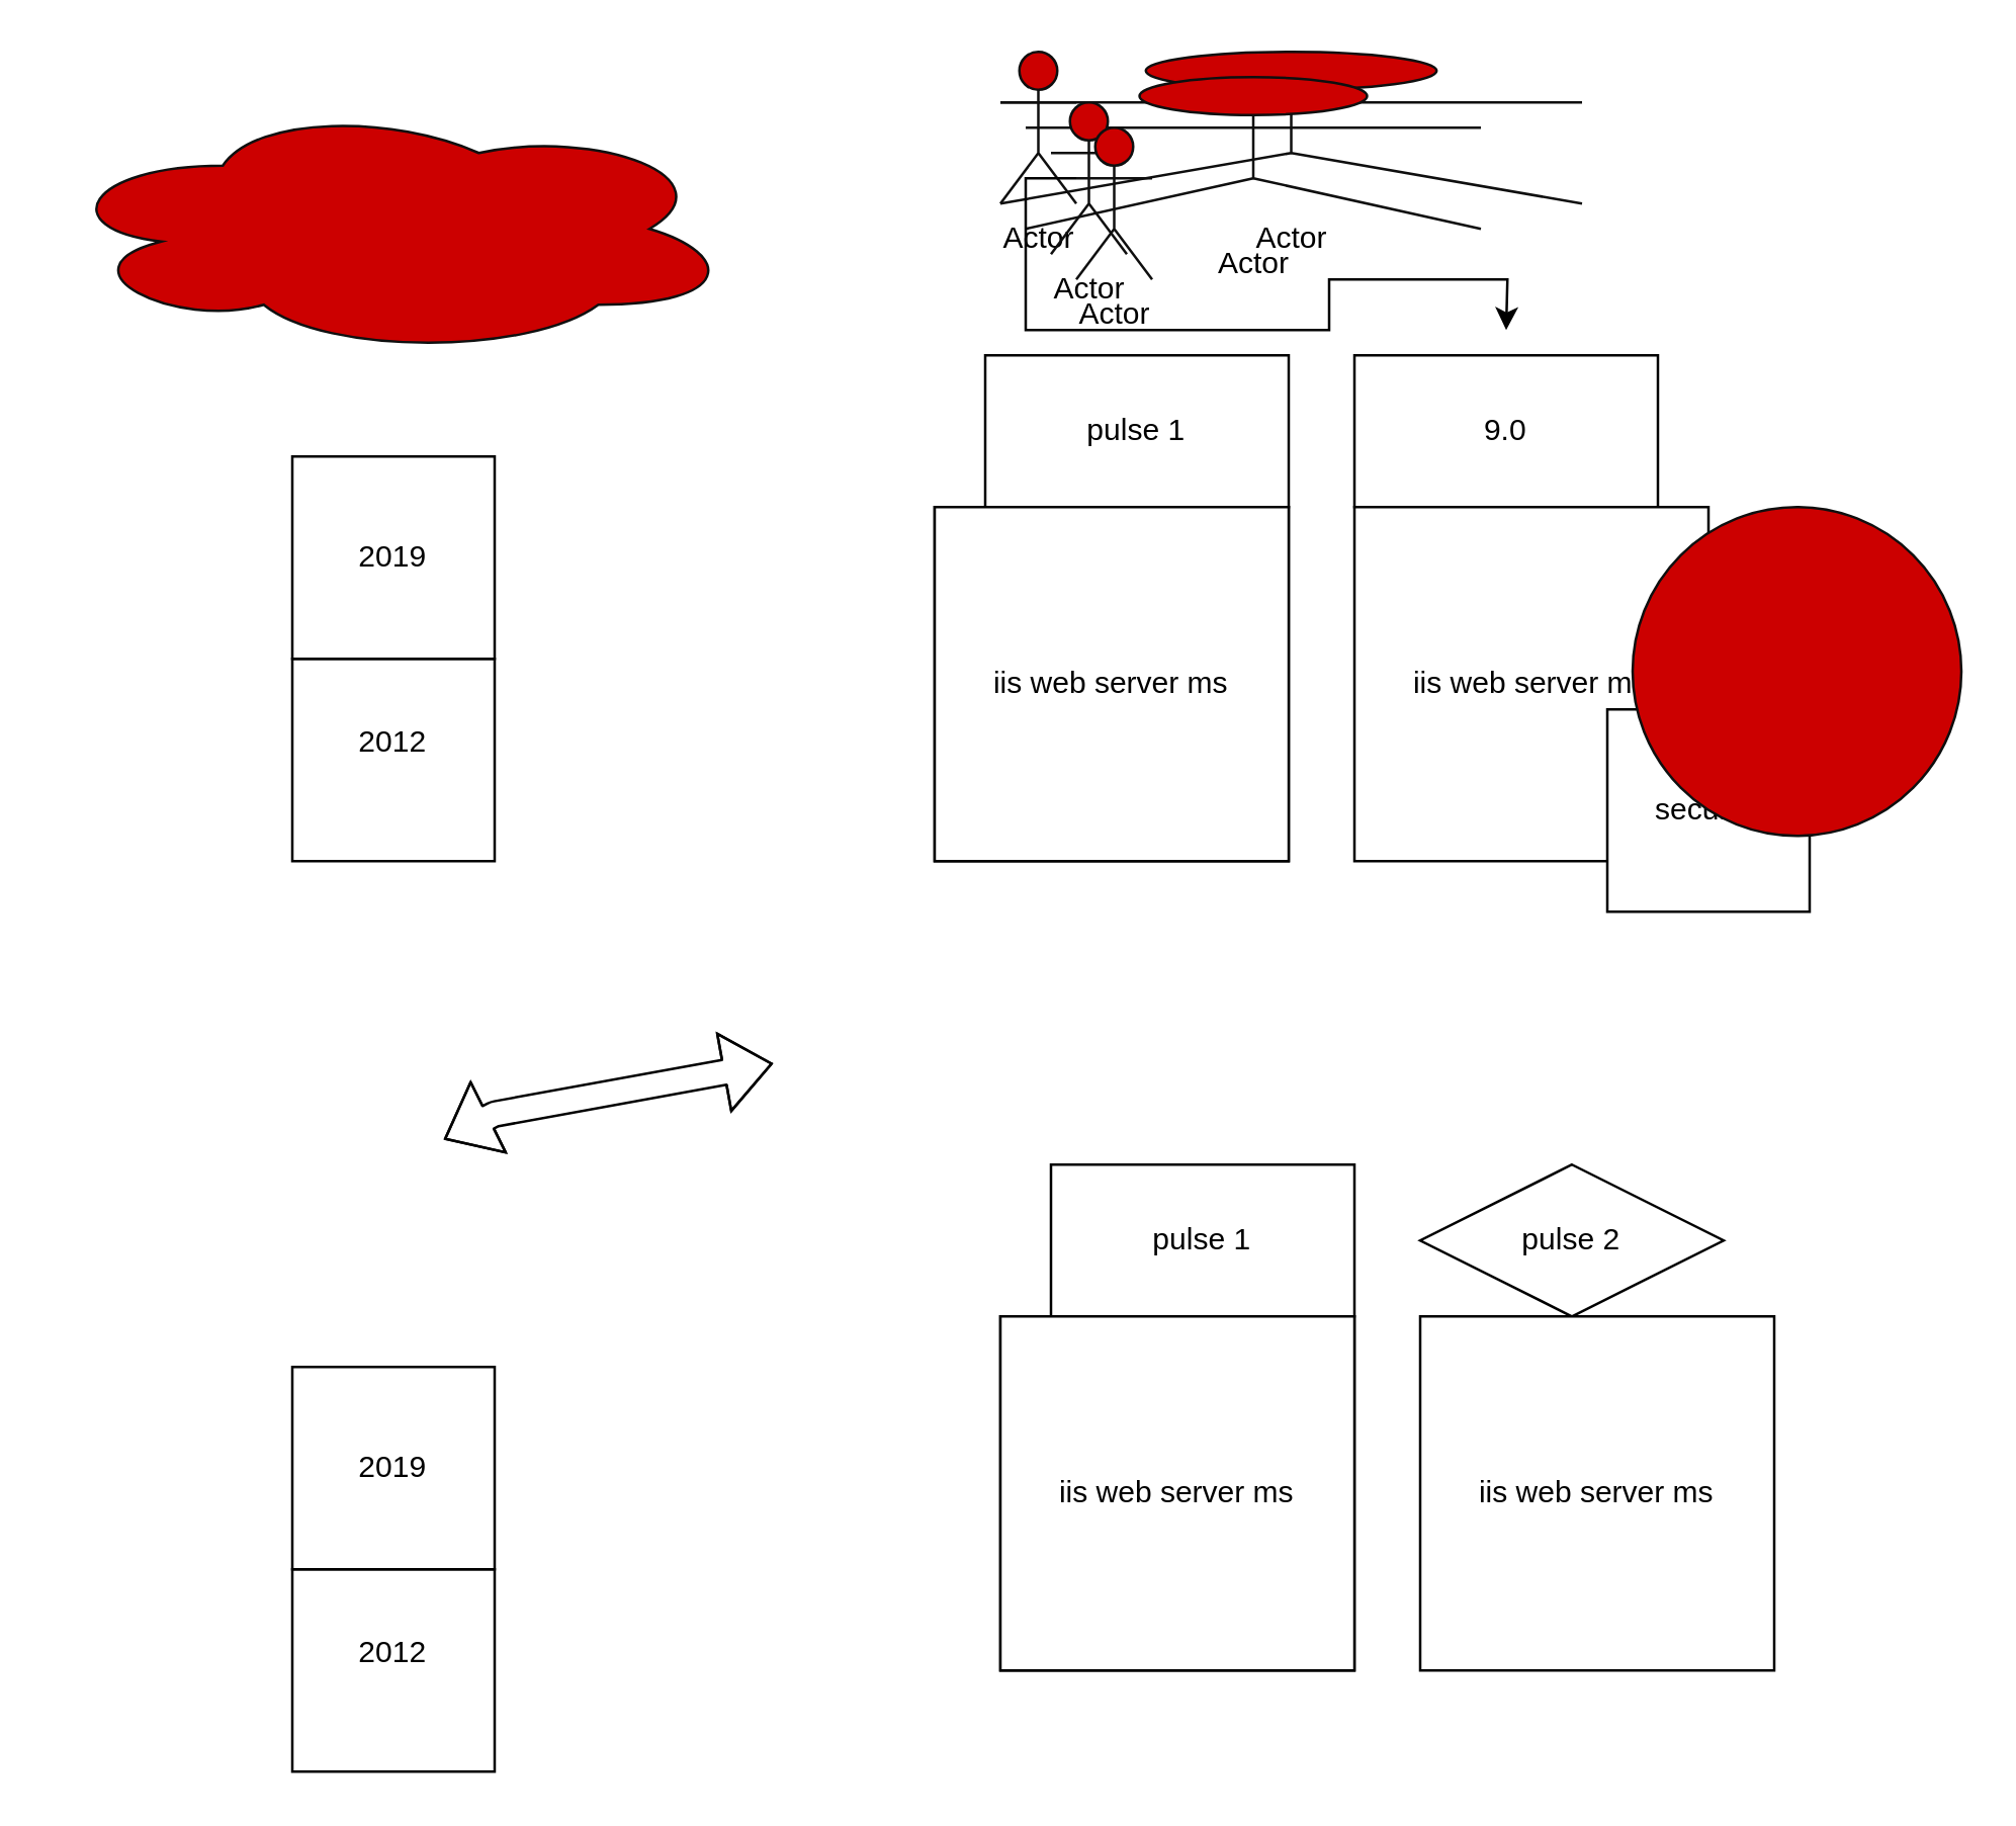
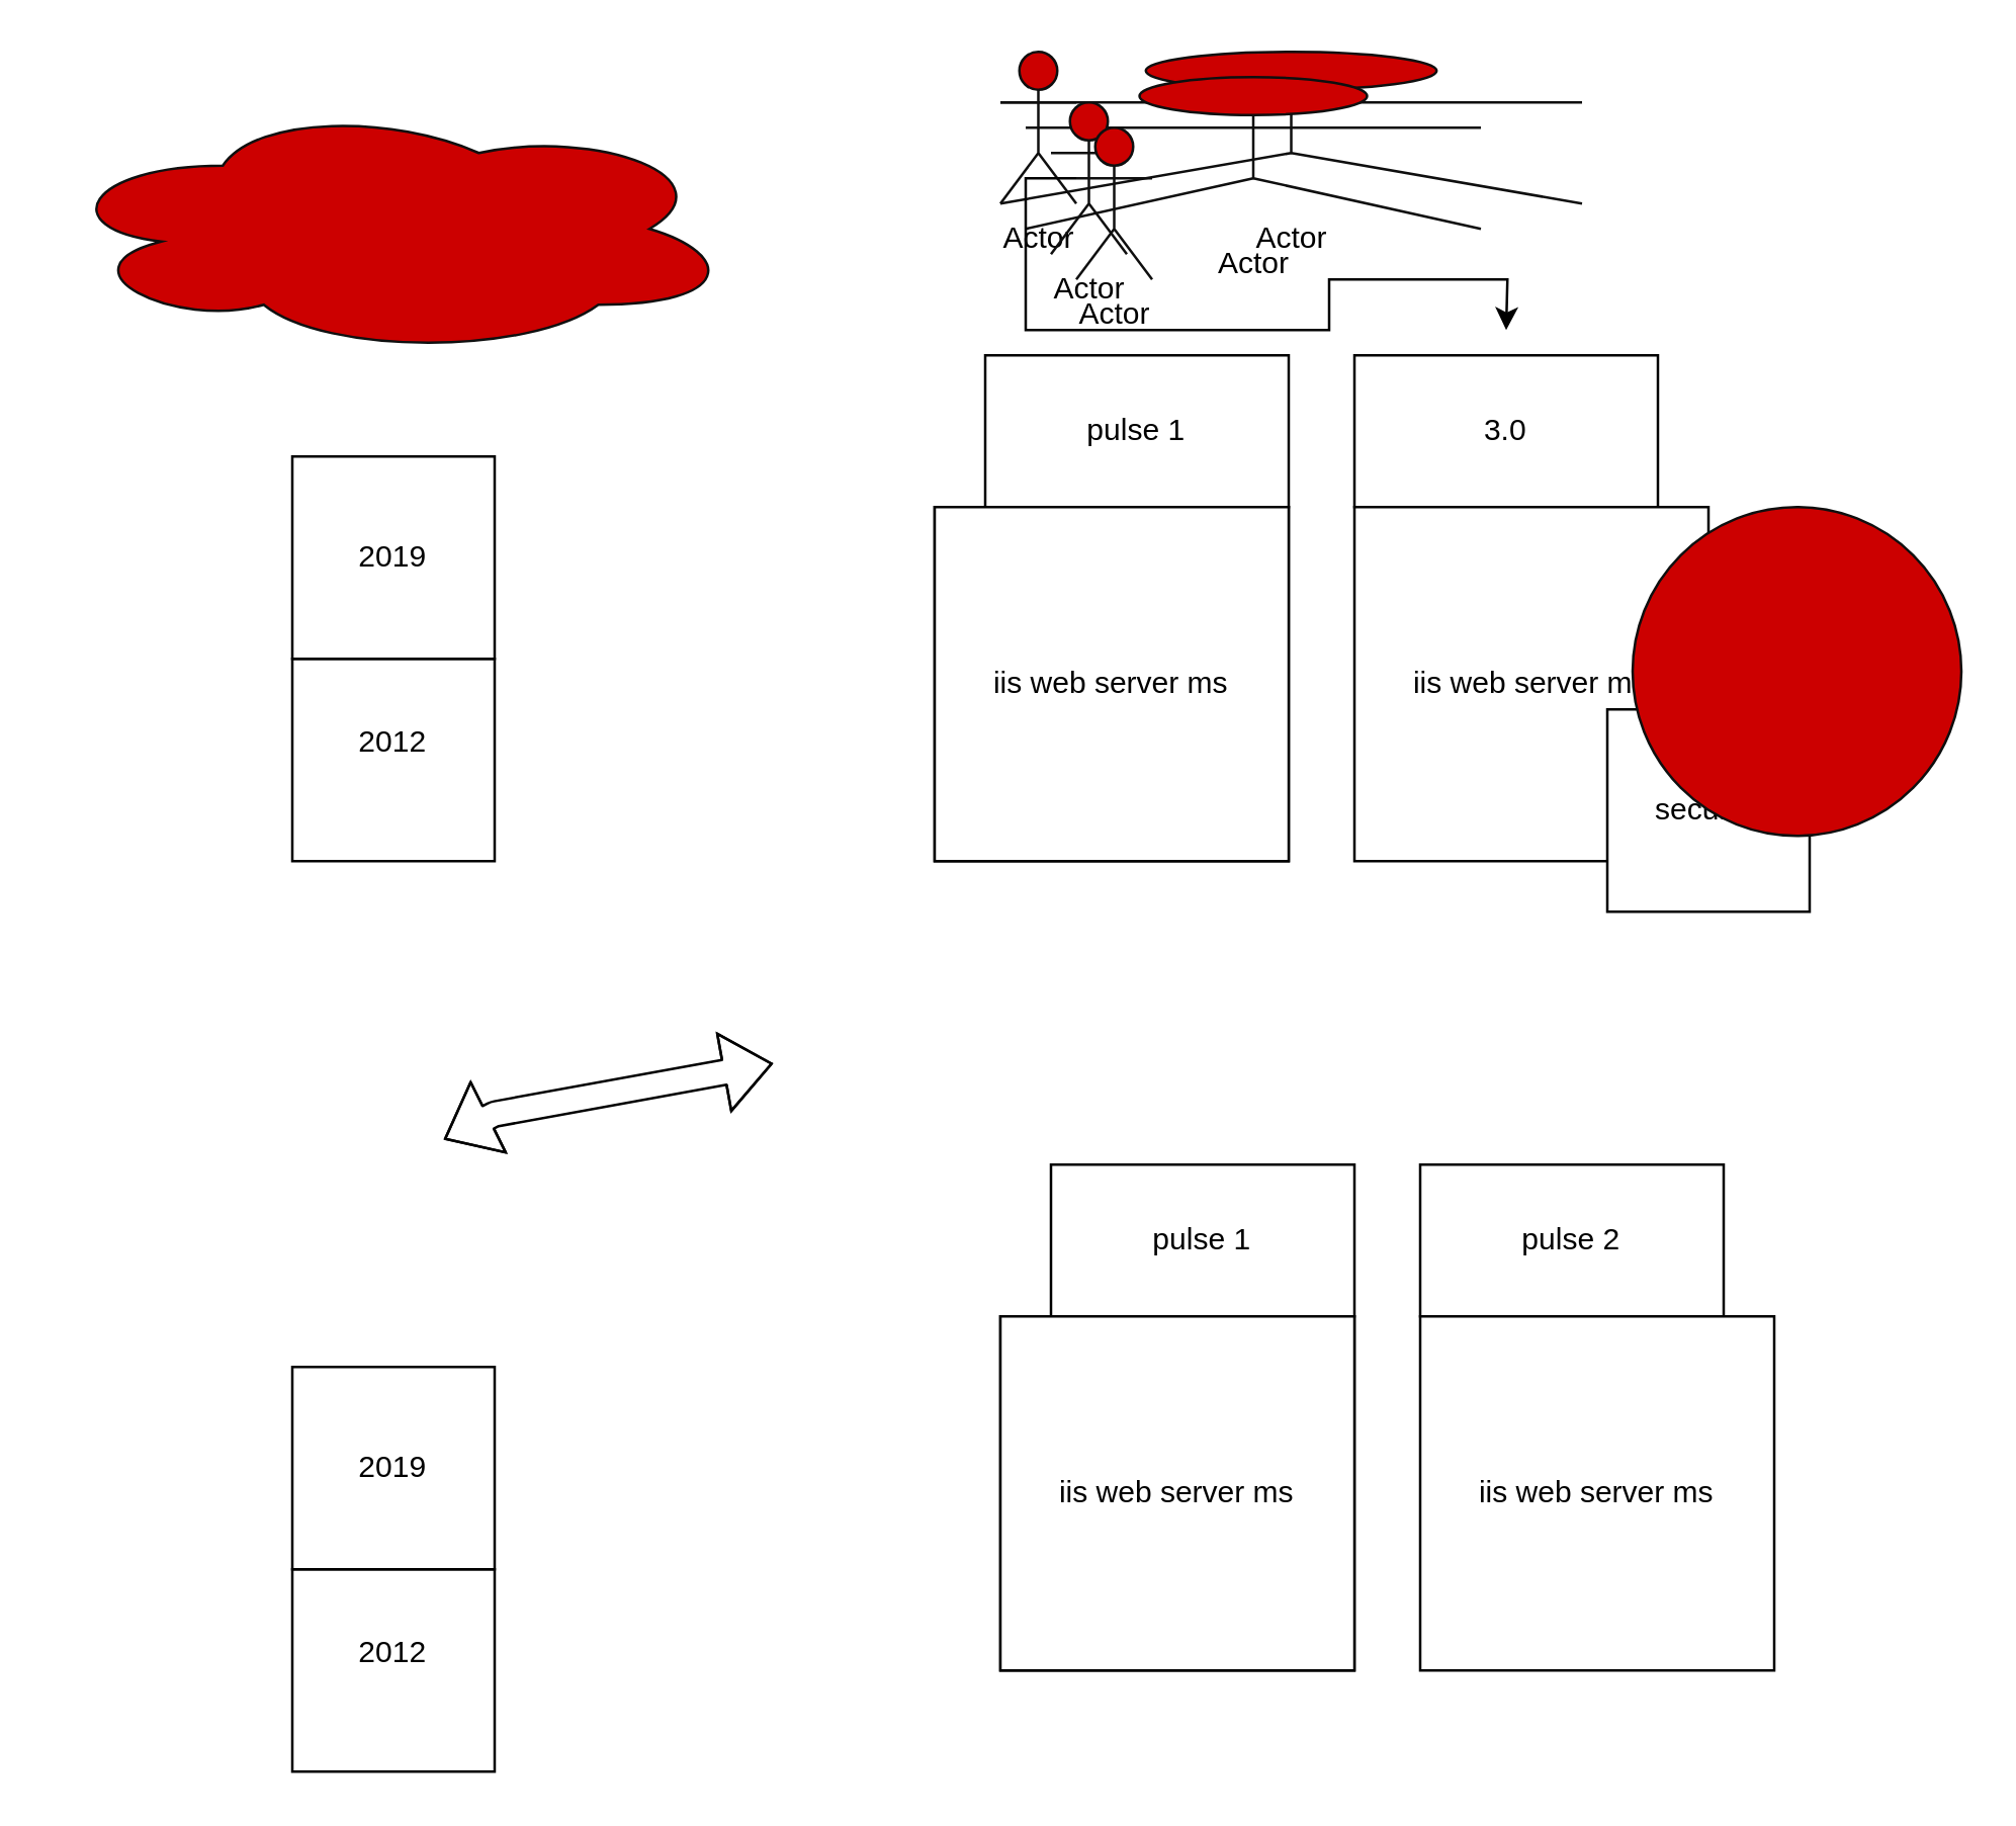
- <mxCell id="3" value="9.0" style="rounded=0;whiteSpace=wrap;html=1;" parent="1" vertex="1"><mxGeometry x="535" y="140" width="120" height="60" as="geometry" /></mxCell>
+ <mxCell id="3" value="3.0" style="rounded=0;whiteSpace=wrap;html=1;" parent="1" vertex="1"><mxGeometry x="535" y="140" width="120" height="60" as="geometry" /></mxCell>
- <mxCell id="8" value="pulse 2" style="rhombus;whiteSpace=wrap;html=1;" parent="1" vertex="1"><mxGeometry x="561" y="460" width="120" height="60" as="geometry" /></mxCell>
+ <mxCell id="8" value="pulse 2" style="rounded=0;whiteSpace=wrap;html=1;" parent="1" vertex="1"><mxGeometry x="561" y="460" width="120" height="60" as="geometry" /></mxCell>
